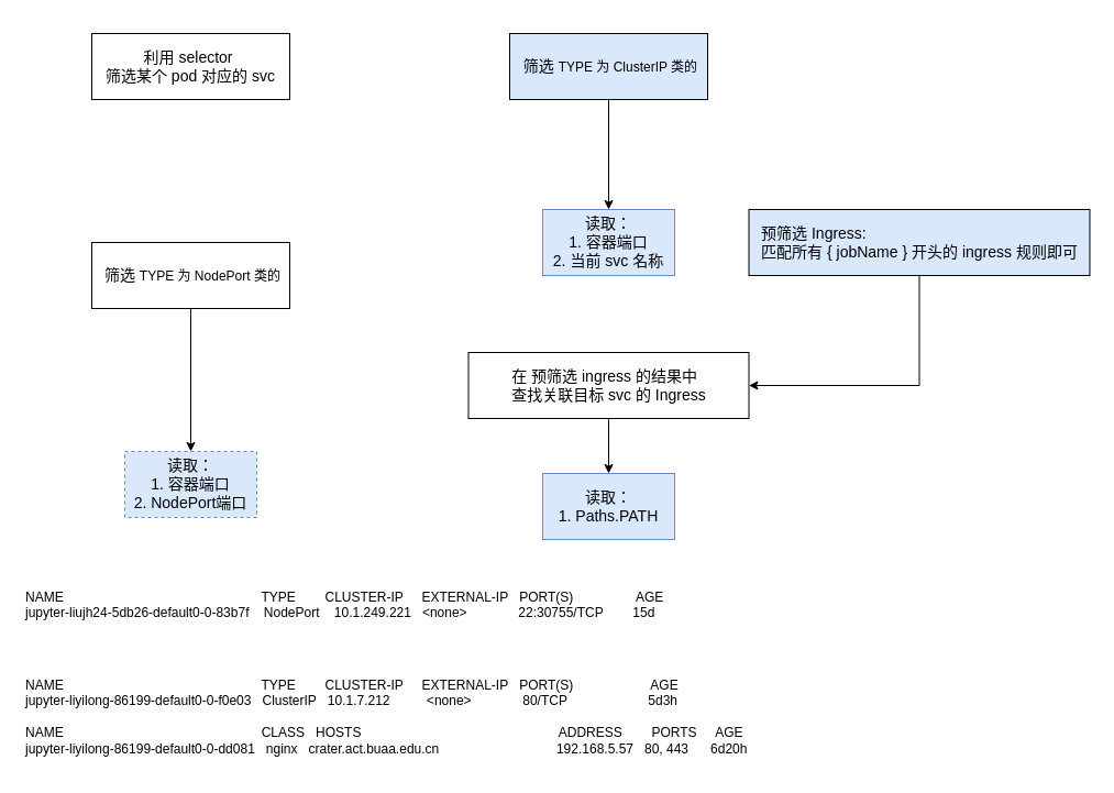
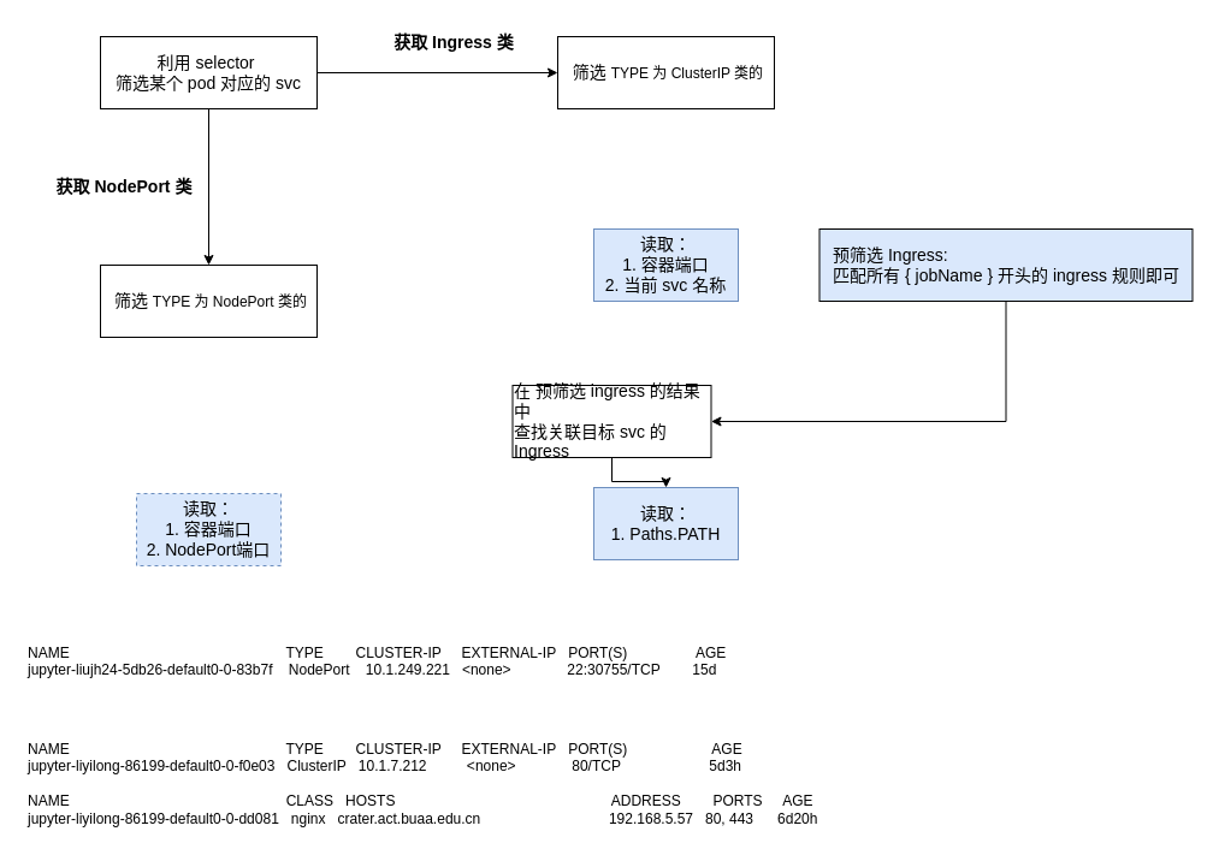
+ <mxCell id="14" value="&lt;b&gt;&lt;font style=&quot;font-size: 14px;&quot;&gt;获取 Ingress 类&lt;/font&gt;&lt;/b&gt;" style="text;strokeColor=none;align=center;fillColor=none;html=1;verticalAlign=middle;whiteSpace=wrap;rounded=0;" vertex="1" parent="1"><mxGeometry x="307" y="20" width="140" height="30" as="geometry" /></mxCell>
+ <mxCell id="4" style="edgeStyle=orthogonalEdgeStyle;rounded=0;orthogonalLoop=1;jettySize=auto;html=1;exitX=1;exitY=0.5;exitDx=0;exitDy=0;entryX=0;entryY=0.5;entryDx=0;entryDy=0;" edge="1" parent="1" source="5" target="13"><mxGeometry relative="1" as="geometry" /></mxCell>
- <mxCell id="13" value="&lt;div style=&quot;text-align: left;&quot;&gt;&lt;span style=&quot;background-color: initial; font-size: 14px;&quot;&gt;&amp;nbsp;筛选&amp;nbsp;&lt;/span&gt;&lt;span style=&quot;background-color: initial;&quot;&gt;TYPE 为 ClusterIP 类的&lt;/span&gt;&lt;/div&gt;" style="rounded=0;whiteSpace=wrap;html=1;fillColor=#dae8fc;" vertex="1" parent="1"><mxGeometry x="463" y="30" width="180" height="60" as="geometry" /></mxCell>
+ <mxCell id="13" value="&lt;div style=&quot;text-align: left;&quot;&gt;&lt;span style=&quot;background-color: initial; font-size: 14px;&quot;&gt;&amp;nbsp;筛选&amp;nbsp;&lt;/span&gt;&lt;span style=&quot;background-color: initial;&quot;&gt;TYPE 为 ClusterIP 类的&lt;/span&gt;&lt;/div&gt;" style="rounded=0;whiteSpace=wrap;html=1;" vertex="1" parent="1"><mxGeometry x="463" y="30" width="180" height="60" as="geometry" /></mxCell>
- <mxCell id="12" style="edgeStyle=orthogonalEdgeStyle;rounded=0;orthogonalLoop=1;jettySize=auto;html=1;exitX=0.5;exitY=1;exitDx=0;exitDy=0;entryX=0.5;entryY=0;entryDx=0;entryDy=0;" edge="1" parent="1" source="13" target="15"><mxGeometry relative="1" as="geometry" /></mxCell>
+ <mxCell id="3" style="edgeStyle=orthogonalEdgeStyle;rounded=0;orthogonalLoop=1;jettySize=auto;html=1;exitX=0.5;exitY=1;exitDx=0;exitDy=0;entryX=0.5;entryY=0;entryDx=0;entryDy=0;" edge="1" parent="1" source="5" target="7"><mxGeometry relative="1" as="geometry" /></mxCell>
+ <mxCell id="2" value="&lt;b&gt;&lt;font style=&quot;font-size: 14px;&quot;&gt;获取 NodePort 类&lt;/font&gt;&lt;/b&gt;" style="text;strokeColor=none;align=center;fillColor=none;html=1;verticalAlign=middle;whiteSpace=wrap;rounded=0;" vertex="1" parent="1"><mxGeometry x="33" y="140" width="140" height="30" as="geometry" /></mxCell>
- <mxCell id="6" style="edgeStyle=orthogonalEdgeStyle;rounded=0;orthogonalLoop=1;jettySize=auto;html=1;exitX=0.5;exitY=1;exitDx=0;exitDy=0;entryX=0.5;entryY=0;entryDx=0;entryDy=0;" edge="1" parent="1" source="7" target="8"><mxGeometry relative="1" as="geometry" /></mxCell>
- <mxCell id="17" value="&lt;div style=&quot;text-align: left; font-size: 14px;&quot;&gt;&lt;div&gt;在 预筛选 ingress 的结果中&amp;nbsp;&lt;/div&gt;&lt;div&gt;查找关联目标 svc 的 Ingress&lt;/div&gt;&lt;/div&gt;" style="rounded=0;whiteSpace=wrap;html=1;" vertex="1" parent="1"><mxGeometry x="425.5" y="320" width="255" height="60" as="geometry" /></mxCell>
+ <mxCell id="17" value="&lt;div style=&quot;text-align: left; font-size: 14px;&quot;&gt;&lt;div&gt;在 预筛选 ingress 的结果中&amp;nbsp;&lt;/div&gt;&lt;div&gt;查找关联目标 svc 的 Ingress&lt;/div&gt;&lt;/div&gt;" style="rounded=0;whiteSpace=wrap;html=1;" vertex="1" parent="1"><mxGeometry x="425.5" y="320" width="165" height="60" as="geometry" /></mxCell>
- <mxCell id="18" value="&lt;font style=&quot;font-size: 14px;&quot;&gt;读取：&lt;/font&gt;&lt;div style=&quot;font-size: 14px;&quot;&gt;&lt;font style=&quot;font-size: 14px;&quot;&gt;1. Paths.PATH&lt;br&gt;&lt;/font&gt;&lt;/div&gt;" style="rounded=0;whiteSpace=wrap;html=1;fillColor=#dae8fc;strokeColor=#6c8ebf;" vertex="1" parent="1"><mxGeometry x="493" y="430" width="120" height="60" as="geometry" /></mxCell>
+ <mxCell id="18" value="&lt;font style=&quot;font-size: 14px;&quot;&gt;读取：&lt;/font&gt;&lt;div style=&quot;font-size: 14px;&quot;&gt;&lt;font style=&quot;font-size: 14px;&quot;&gt;1. Paths.PATH&lt;br&gt;&lt;/font&gt;&lt;/div&gt;" style="rounded=0;whiteSpace=wrap;html=1;fillColor=#dae8fc;strokeColor=#6c8ebf;" vertex="1" parent="1"><mxGeometry x="493" y="405" width="120" height="60" as="geometry" /></mxCell>
